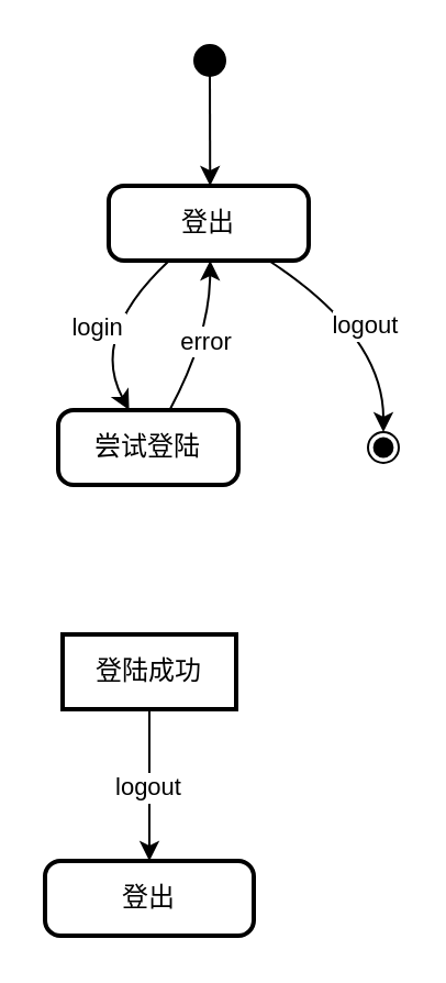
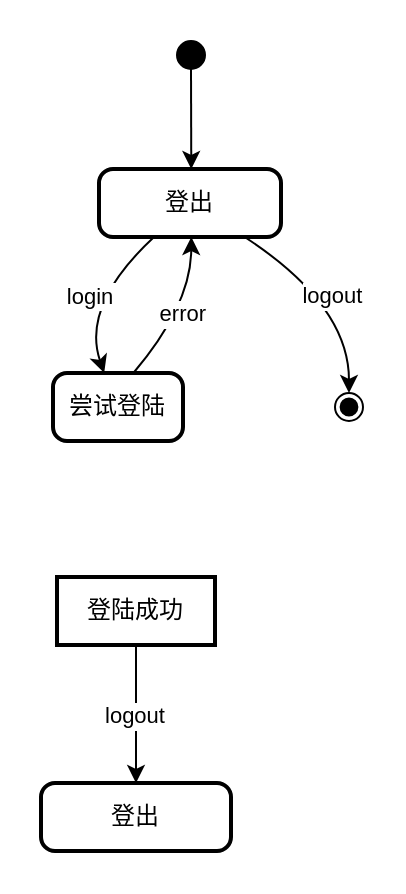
- <mxCell id="4" value="尝试登陆" style="rounded=1;absoluteArcSize=1;arcSize=14;whiteSpace=wrap;strokeWidth=2;" parent="1" vertex="1"><mxGeometry x="26" y="186" width="82" height="34" as="geometry" /></mxCell>
+ <mxCell id="4" value="尝试登陆" style="rounded=1;absoluteArcSize=1;arcSize=14;whiteSpace=wrap;strokeWidth=2;" parent="1" vertex="1"><mxGeometry x="26" y="186" width="65" height="34" as="geometry" /></mxCell>
